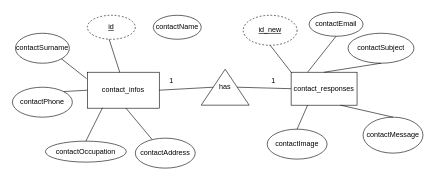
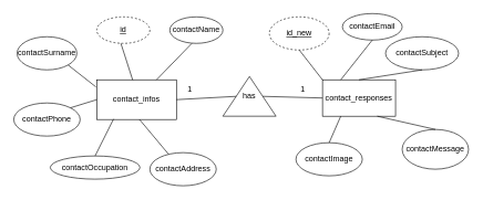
+ <mxCell id="13" value="" style="endArrow=none;html=1;entryX=0.416;entryY=0.999;entryDx=0;entryDy=0;entryPerimeter=0;exitX=0.75;exitY=0;exitDx=0;exitDy=0;" parent="1" source="2" target="8" edge="1"><mxGeometry width="50" height="50" relative="1" as="geometry"><mxPoint x="205" y="175" as="sourcePoint" /><mxPoint x="255" y="125" as="targetPoint" /></mxGeometry></mxCell>
- <mxCell id="10" value="contactPhone" style="ellipse;whiteSpace=wrap;html=1;" parent="1" vertex="1"><mxGeometry x="20" y="145" width="100" height="50" as="geometry" /></mxCell>
+ <mxCell id="10" value="contactPhone" style="ellipse;whiteSpace=wrap;html=1;" parent="1" vertex="1"><mxGeometry x="20" y="155" width="100" height="50" as="geometry" /></mxCell>
